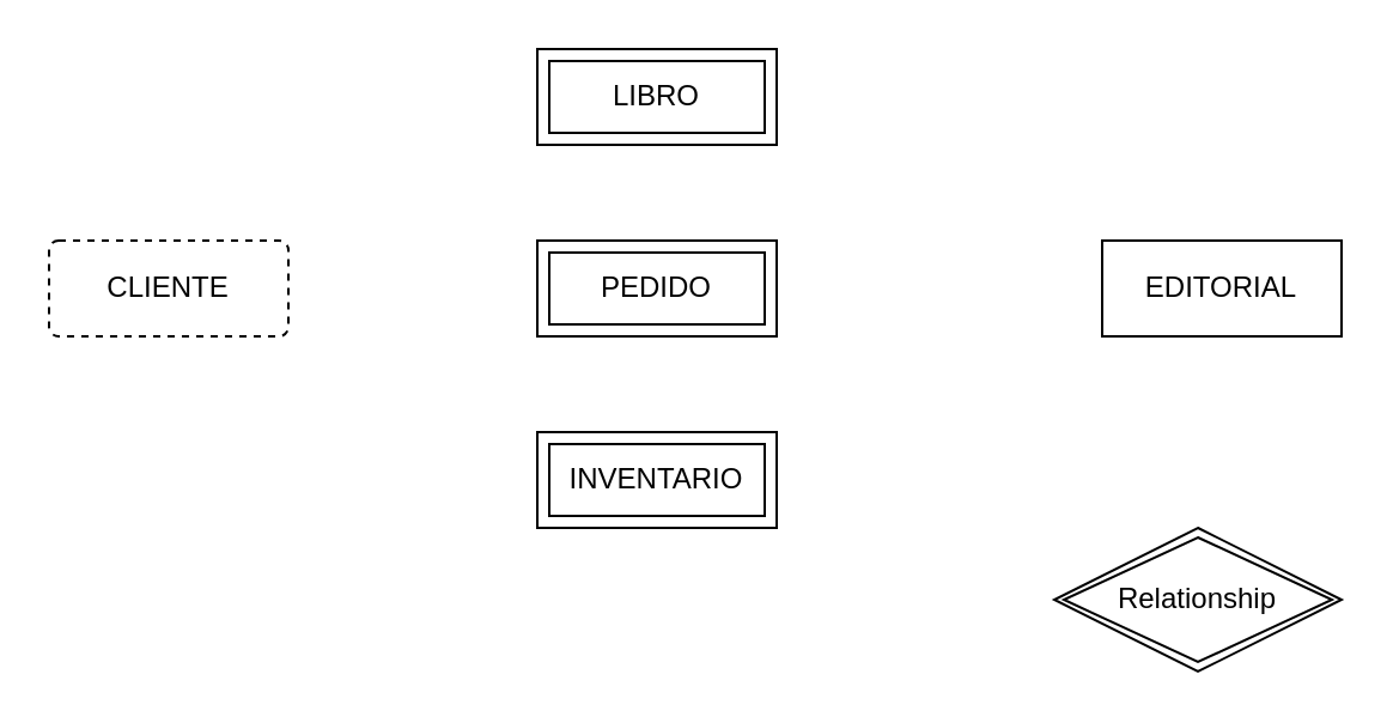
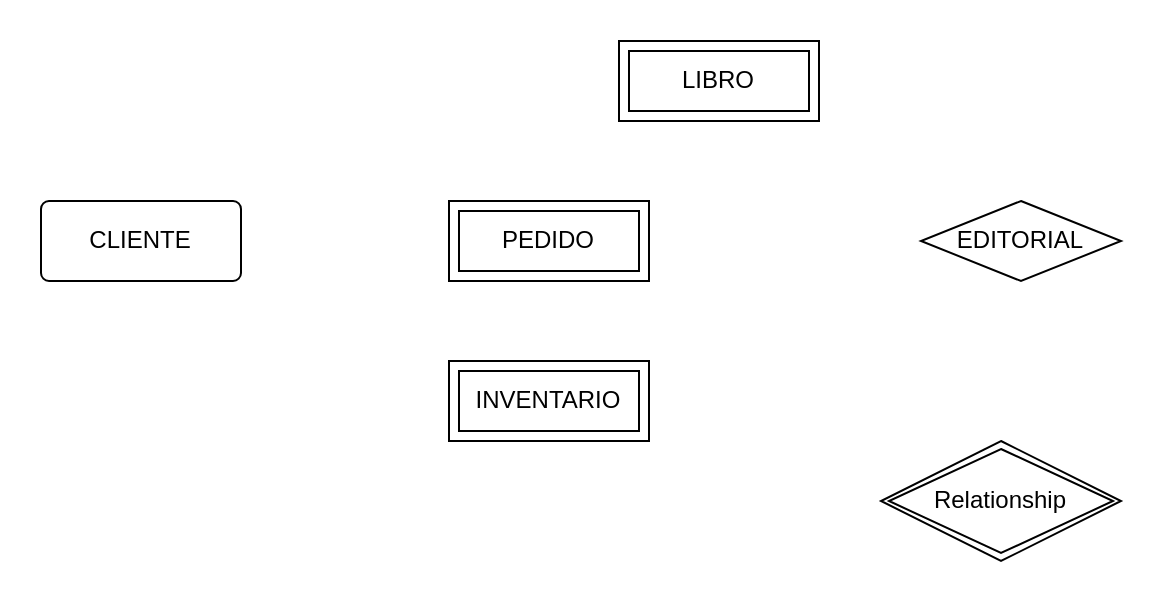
- <mxCell id="5" value="LIBRO" style="shape=ext;margin=3;double=1;whiteSpace=wrap;html=1;align=center;" vertex="1" parent="1"><mxGeometry x="224" y="20" width="100" height="40" as="geometry" /></mxCell>
+ <mxCell id="5" value="LIBRO" style="shape=ext;margin=3;double=1;whiteSpace=wrap;html=1;align=center;" vertex="1" parent="1"><mxGeometry x="309" y="20" width="100" height="40" as="geometry" /></mxCell>
- <mxCell id="2" value="CLIENTE" style="rounded=1;arcSize=10;whiteSpace=wrap;html=1;align=center;dashed=1;" parent="1" vertex="1"><mxGeometry x="20" y="100" width="100" height="40" as="geometry" /></mxCell>
+ <mxCell id="2" value="CLIENTE" style="rounded=1;arcSize=10;whiteSpace=wrap;html=1;align=center;" parent="1" vertex="1"><mxGeometry x="20" y="100" width="100" height="40" as="geometry" /></mxCell>
- <mxCell id="4" value="EDITORIAL" style="whiteSpace=wrap;html=1;align=center;" vertex="1" parent="1"><mxGeometry x="460" y="100" width="100" height="40" as="geometry" /></mxCell>
+ <mxCell id="4" value="EDITORIAL" style="rhombus;whiteSpace=wrap;html=1;align=center;" vertex="1" parent="1"><mxGeometry x="460" y="100" width="100" height="40" as="geometry" /></mxCell>
